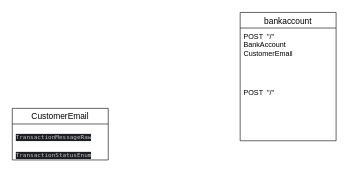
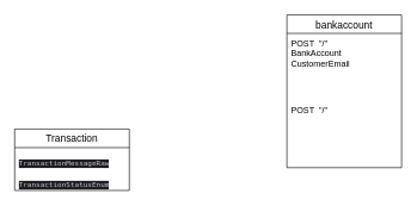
- <mxCell id="2" value="CustomerEmail" style="swimlane;fontStyle=0;childLayout=stackLayout;horizontal=1;startSize=26;horizontalStack=0;resizeParent=1;resizeParentMax=0;resizeLast=0;collapsible=1;marginBottom=0;align=center;fontSize=14;" vertex="1" parent="1"><mxGeometry x="20" y="180" width="160" height="86" as="geometry" /></mxCell>
+ <mxCell id="2" value="Transaction" style="swimlane;fontStyle=0;childLayout=stackLayout;horizontal=1;startSize=26;horizontalStack=0;resizeParent=1;resizeParentMax=0;resizeLast=0;collapsible=1;marginBottom=0;align=center;fontSize=14;" vertex="1" parent="1"><mxGeometry x="20" y="180" width="160" height="86" as="geometry" /></mxCell>
